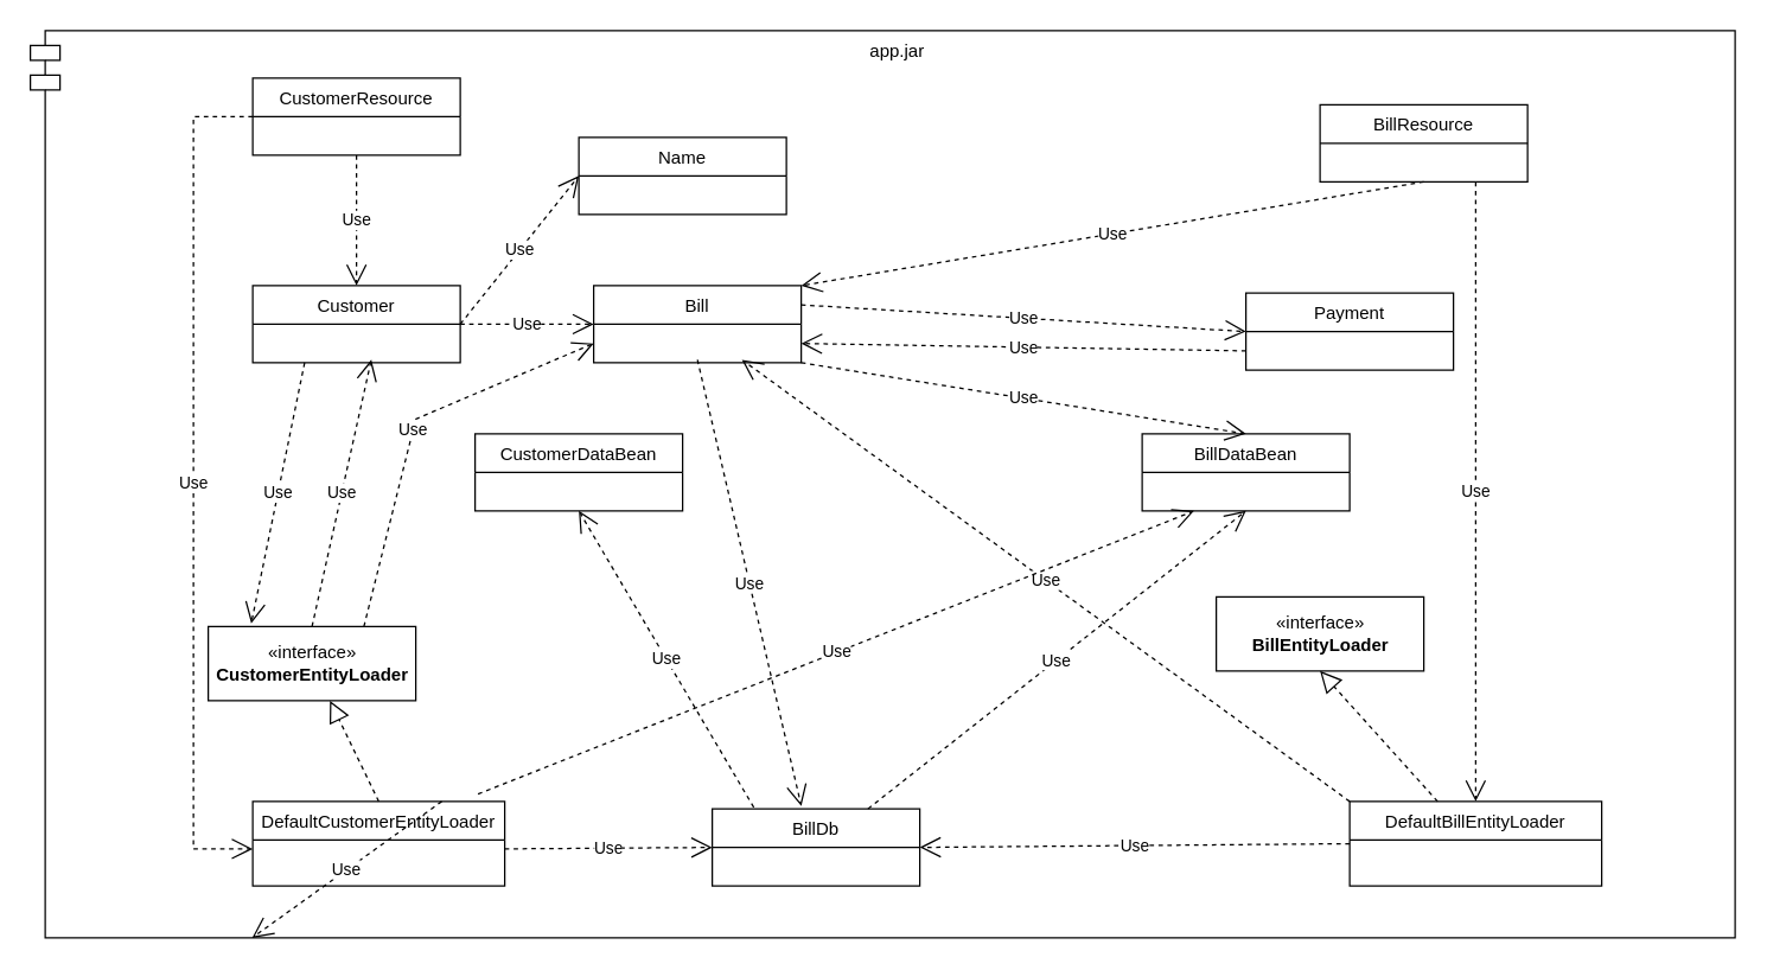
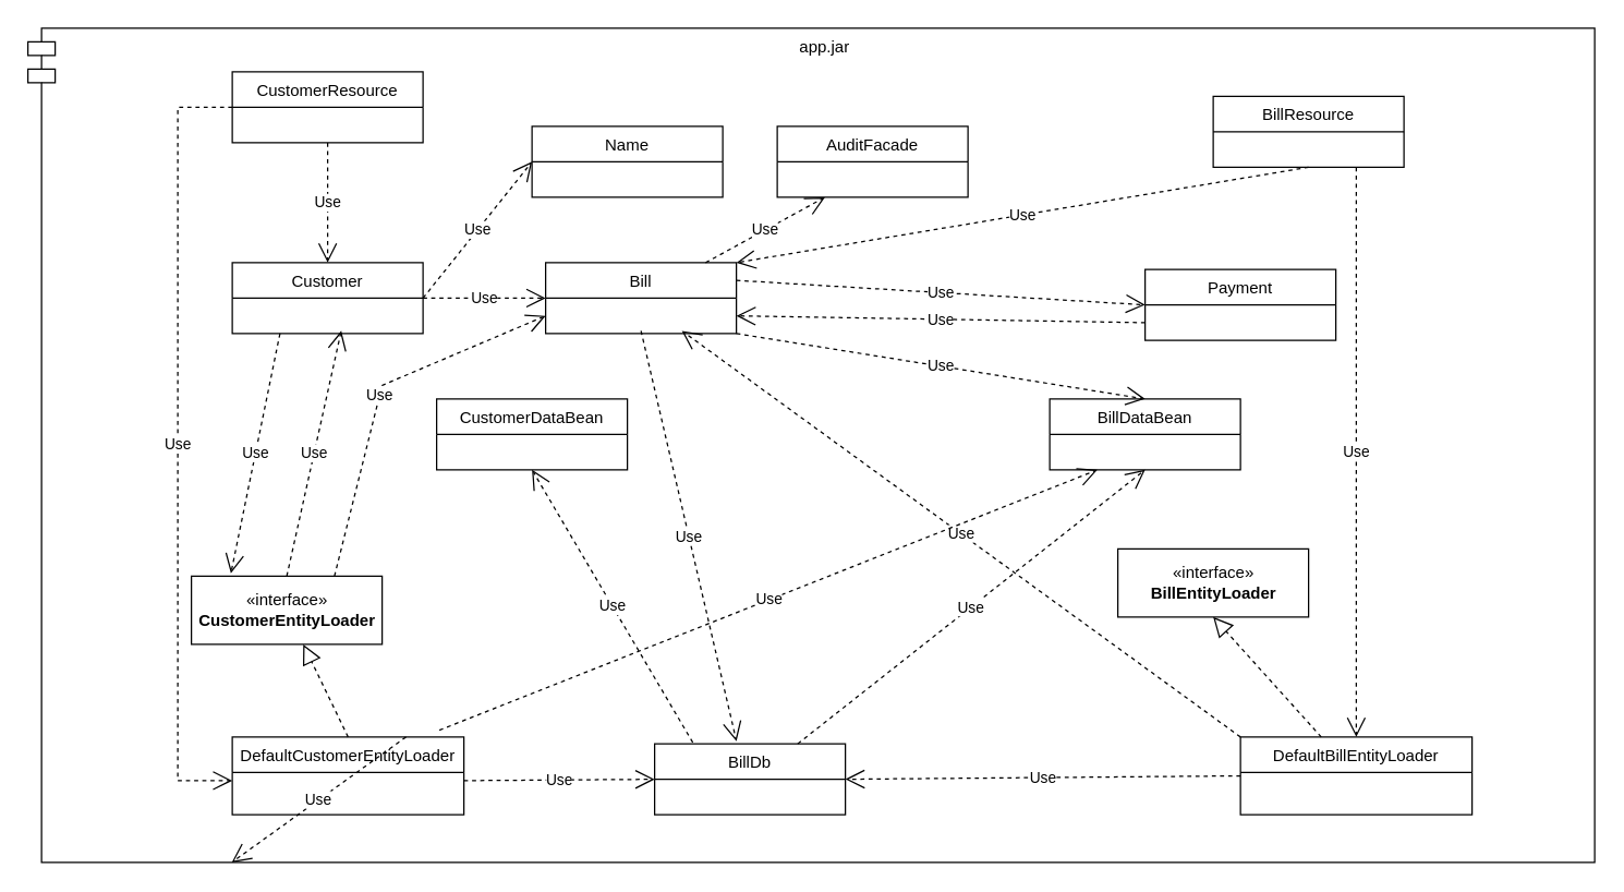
+ <mxCell id="21" value="AuditFacade" style="swimlane;fontStyle=0;childLayout=stackLayout;horizontal=1;startSize=26;fillColor=none;horizontalStack=0;resizeParent=1;resizeParentMax=0;resizeLast=0;collapsible=1;marginBottom=0;" parent="1" vertex="1"><mxGeometry x="570" y="92" width="140" height="52" as="geometry" /></mxCell>
+ <mxCell id="10" value="Use" style="endArrow=open;endSize=12;dashed=1;html=1;rounded=0;entryX=0.25;entryY=1;entryDx=0;entryDy=0;" parent="1" source="14" target="21" edge="1"><mxGeometry width="160" relative="1" as="geometry"><mxPoint x="590" y="392" as="sourcePoint" /><mxPoint x="590" y="480" as="targetPoint" /></mxGeometry></mxCell>
